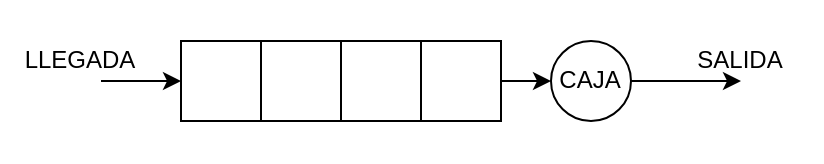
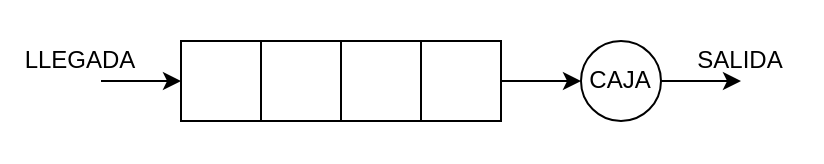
- <mxCell id="6" value="CAJA" style="ellipse;whiteSpace=wrap;html=1;aspect=fixed;" parent="1" vertex="1"><mxGeometry x="275" y="20" width="40" height="40" as="geometry" /></mxCell>
+ <mxCell id="6" value="CAJA" style="ellipse;whiteSpace=wrap;html=1;aspect=fixed;" parent="1" vertex="1"><mxGeometry x="290" y="20" width="40" height="40" as="geometry" /></mxCell>
